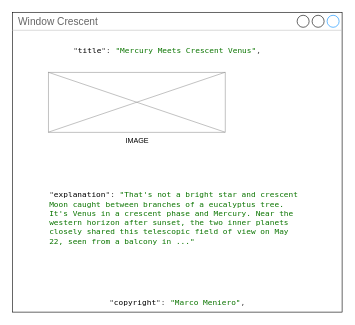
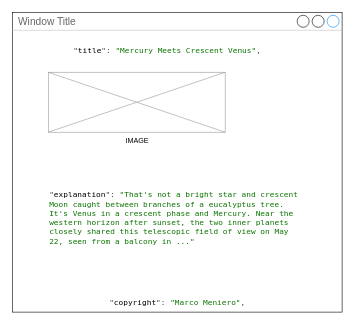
- <mxCell id="2" value="Window Crescent" style="strokeWidth=1;shadow=0;dashed=0;align=center;html=1;shape=mxgraph.mockup.containers.window;align=left;verticalAlign=top;spacingLeft=8;strokeColor2=#008cff;strokeColor3=#c4c4c4;fontColor=#666666;mainText=;fontSize=17;labelBackgroundColor=none;" vertex="1" parent="1"><mxGeometry x="20" y="20" width="550" height="500" as="geometry" /></mxCell>
+ <mxCell id="2" value="Window Title" style="strokeWidth=1;shadow=0;dashed=0;align=center;html=1;shape=mxgraph.mockup.containers.window;align=left;verticalAlign=top;spacingLeft=8;strokeColor2=#008cff;strokeColor3=#c4c4c4;fontColor=#666666;mainText=;fontSize=17;labelBackgroundColor=none;" vertex="1" parent="1"><mxGeometry x="20" y="20" width="550" height="500" as="geometry" /></mxCell>
